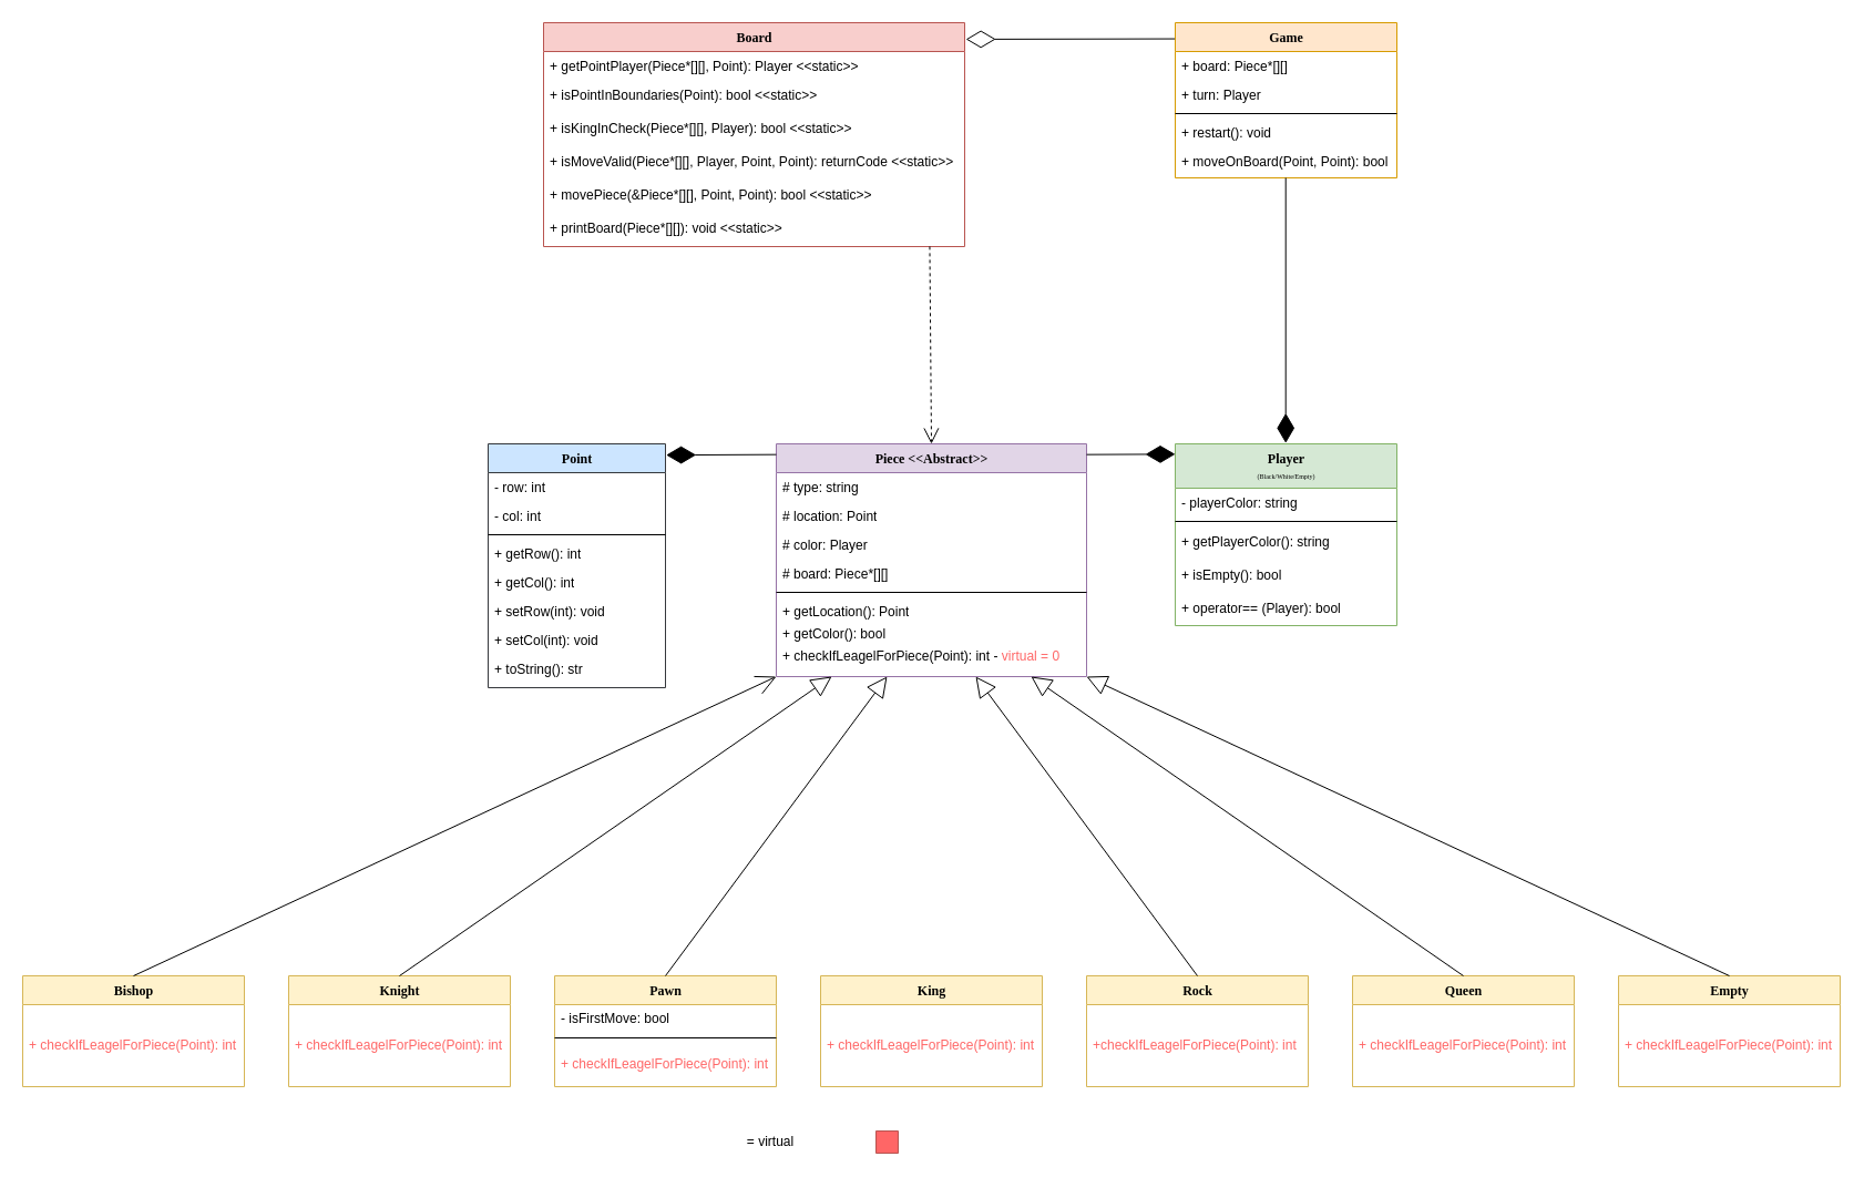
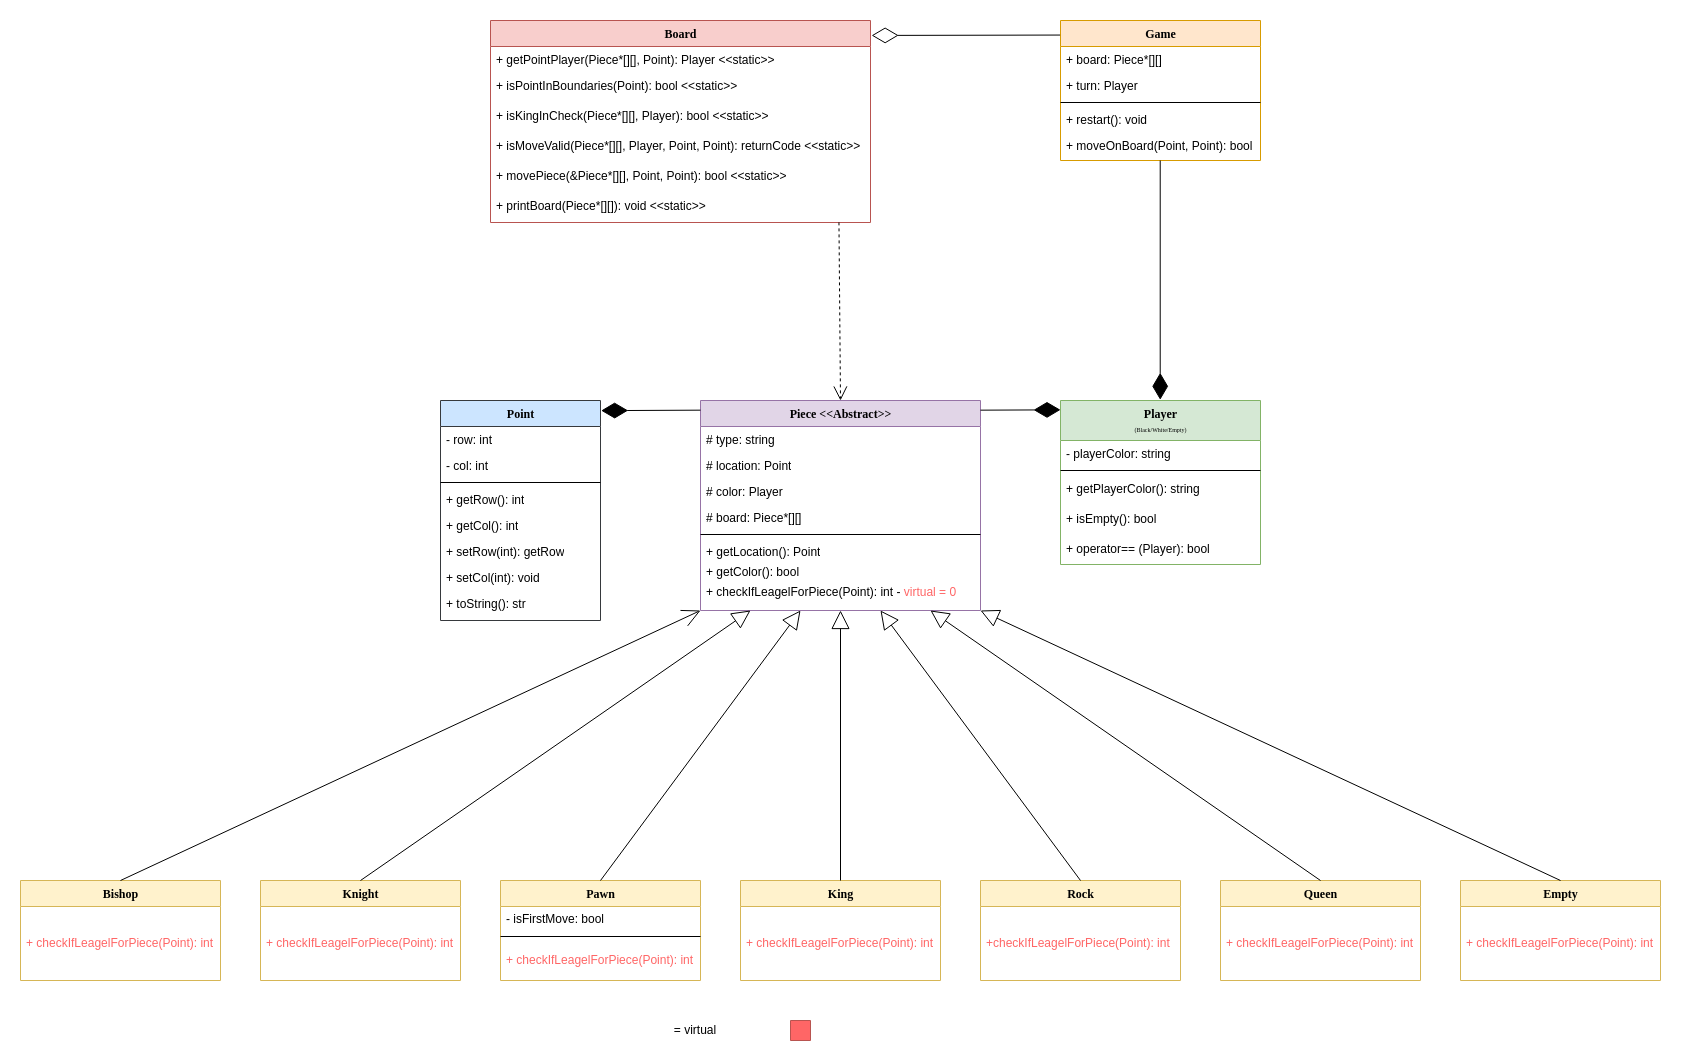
- <mxCell id="17" value="+ setRow(int): void" style="text;html=1;strokeColor=none;fillColor=none;align=left;verticalAlign=top;spacingLeft=4;spacingRight=4;whiteSpace=wrap;overflow=hidden;rotatable=0;points=[[0,0.5],[1,0.5]];portConstraint=eastwest;" parent="11" vertex="1"><mxGeometry y="138" width="160" height="26" as="geometry" /></mxCell>
+ <mxCell id="17" value="+ setRow(int): getRow" style="text;html=1;strokeColor=none;fillColor=none;align=left;verticalAlign=top;spacingLeft=4;spacingRight=4;whiteSpace=wrap;overflow=hidden;rotatable=0;points=[[0,0.5],[1,0.5]];portConstraint=eastwest;" parent="11" vertex="1"><mxGeometry y="138" width="160" height="26" as="geometry" /></mxCell>
+ <mxCell id="65" value="" style="endArrow=block;endSize=16;endFill=0;html=1;rounded=0;entryX=0.5;entryY=1;entryDx=0;entryDy=0;exitX=0.5;exitY=0;exitDx=0;exitDy=0;" parent="1" source="30" target="2" edge="1"><mxGeometry width="160" relative="1" as="geometry"><mxPoint x="820" y="960" as="sourcePoint" /><mxPoint x="820" as="targetPoint" y="680" /></mxGeometry></mxCell>
